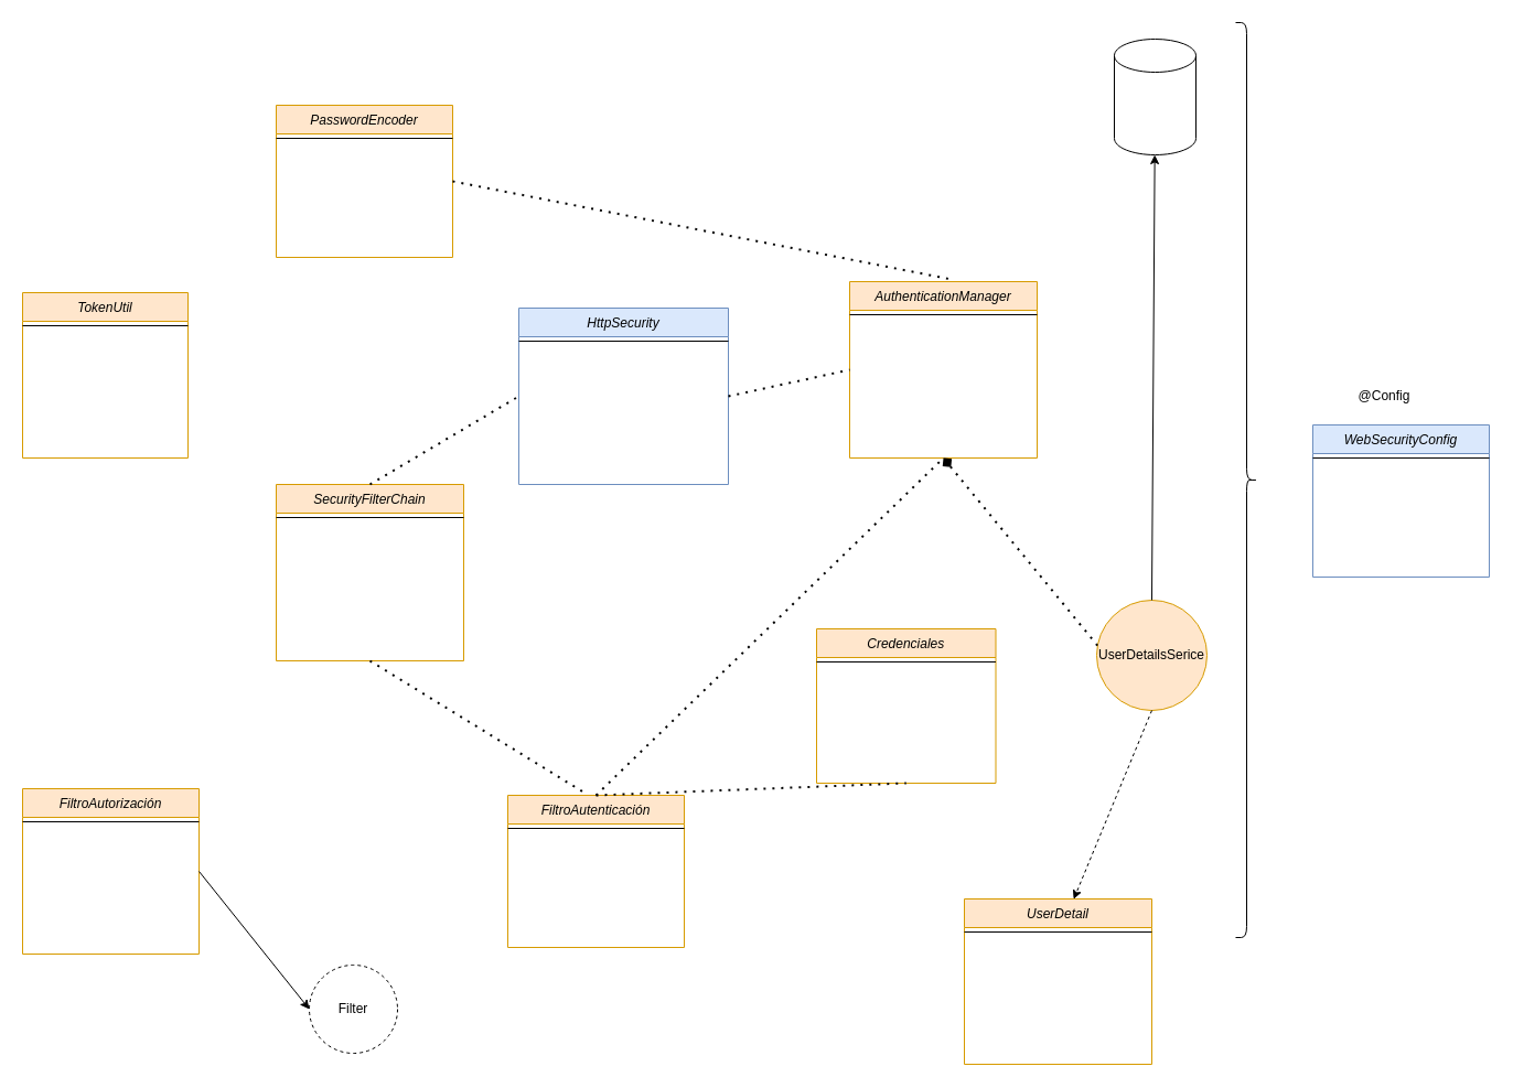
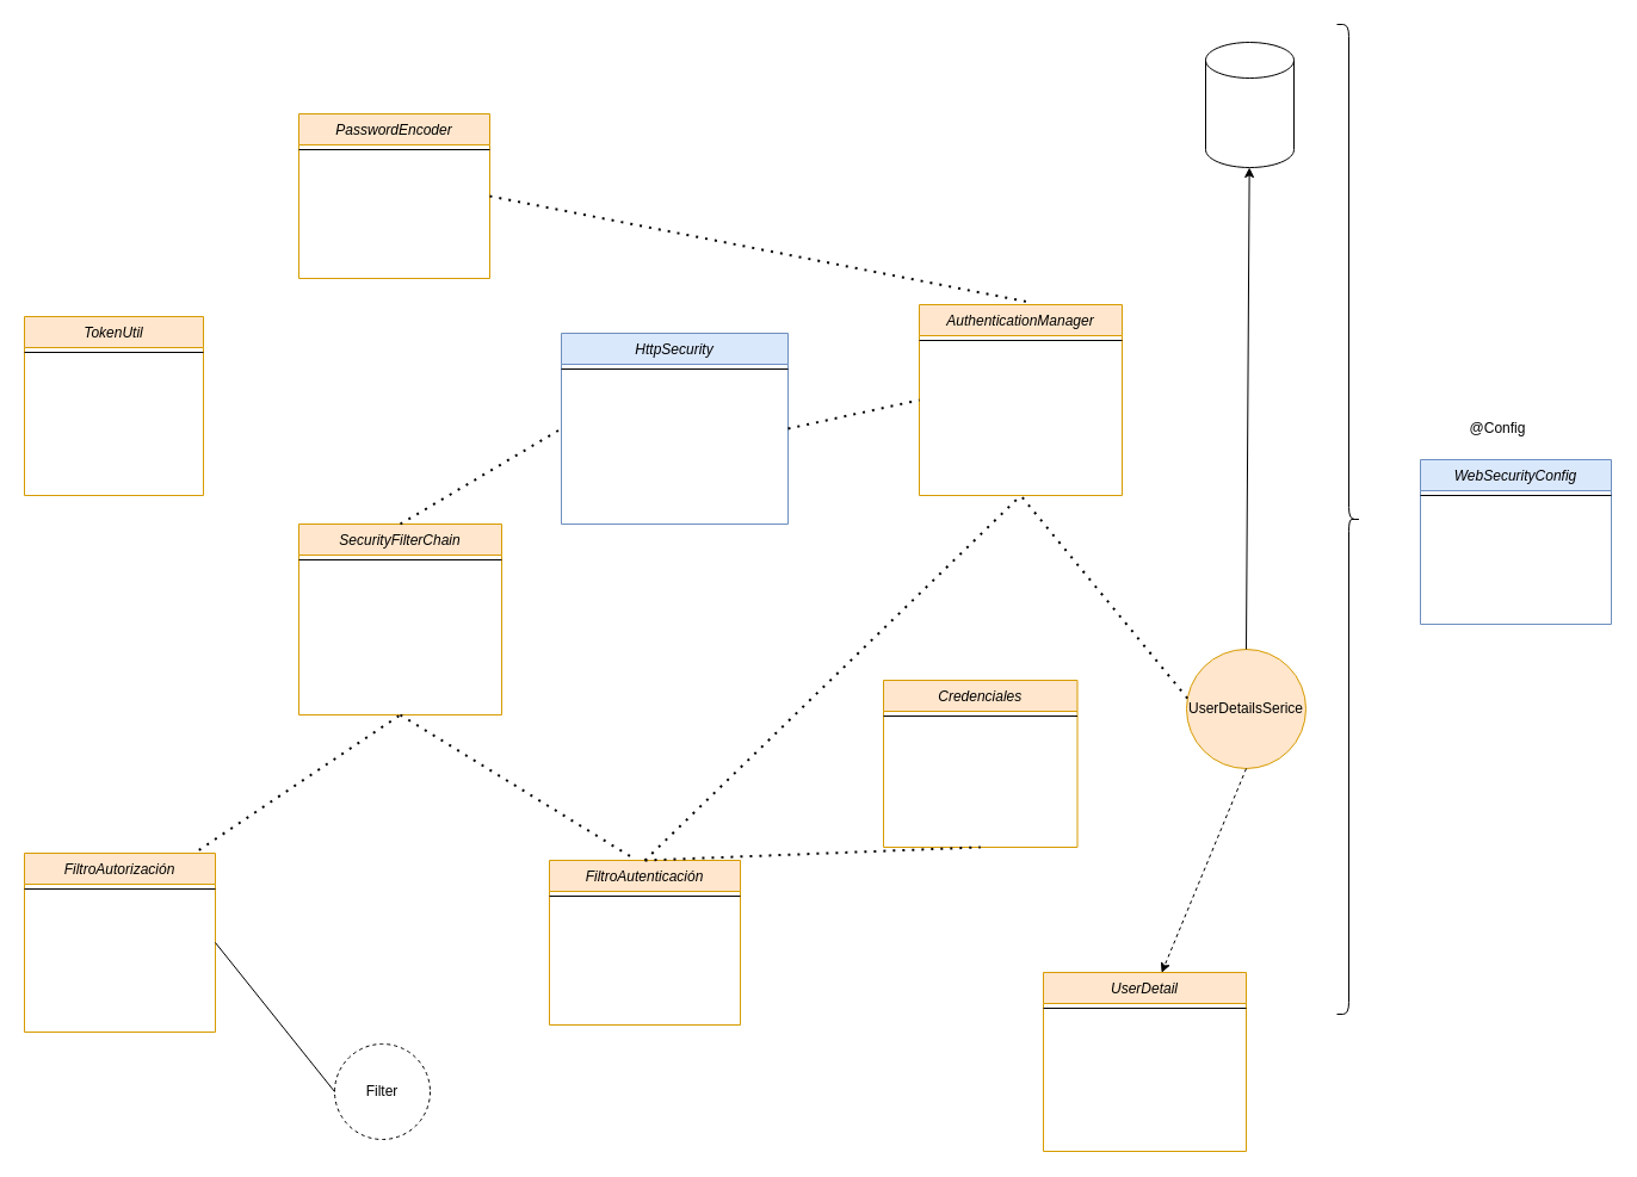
- <mxCell id="37" value="" style="endArrow=diamond;dashed=1;html=1;dashPattern=1 3;strokeWidth=2;entryX=0.5;entryY=1;entryDx=0;entryDy=0;exitX=0.007;exitY=0.411;exitDx=0;exitDy=0;exitPerimeter=0;" parent="1" source="8" target="2" edge="1"><mxGeometry width="50" height="50" relative="1" as="geometry"><mxPoint x="620" y="540" as="sourcePoint" /><mxPoint x="670" y="490" as="targetPoint" /></mxGeometry></mxCell>
+ <mxCell id="37" value="" style="endArrow=none;dashed=1;html=1;dashPattern=1 3;strokeWidth=2;entryX=0.5;entryY=1;entryDx=0;entryDy=0;exitX=0.007;exitY=0.411;exitDx=0;exitDy=0;exitPerimeter=0;" parent="1" source="8" target="2" edge="1"><mxGeometry width="50" height="50" relative="1" as="geometry"><mxPoint x="620" y="540" as="sourcePoint" /><mxPoint x="670" y="490" as="targetPoint" /></mxGeometry></mxCell>
+ <mxCell id="31" value="" style="endArrow=none;dashed=1;html=1;dashPattern=1 3;strokeWidth=2;exitX=0.914;exitY=-0.017;exitDx=0;exitDy=0;exitPerimeter=0;entryX=0.5;entryY=1;entryDx=0;entryDy=0;" parent="1" source="11" target="17" edge="1"><mxGeometry width="50" height="50" relative="1" as="geometry"><mxPoint x="440" y="515" as="sourcePoint" /><mxPoint x="210" y="585" as="targetPoint" /></mxGeometry></mxCell>
- <mxCell id="29" value="" style="endArrow=classic;html=1;exitX=1;exitY=0.5;exitDx=0;exitDy=0;entryX=0;entryY=0.5;entryDx=0;entryDy=0;" parent="1" source="11" target="16" edge="1"><mxGeometry width="50" height="50" relative="1" as="geometry"><mxPoint x="830" y="665" as="sourcePoint" /><mxPoint x="230" y="790" as="targetPoint" /></mxGeometry></mxCell>
+ <mxCell id="29" value="" style="endArrow=none;html=1;exitX=1;exitY=0.5;exitDx=0;exitDy=0;entryX=0;entryY=0.5;entryDx=0;entryDy=0;" parent="1" source="11" target="16" edge="1"><mxGeometry width="50" height="50" relative="1" as="geometry"><mxPoint x="830" y="665" as="sourcePoint" /><mxPoint x="230" y="790" as="targetPoint" /></mxGeometry></mxCell>
